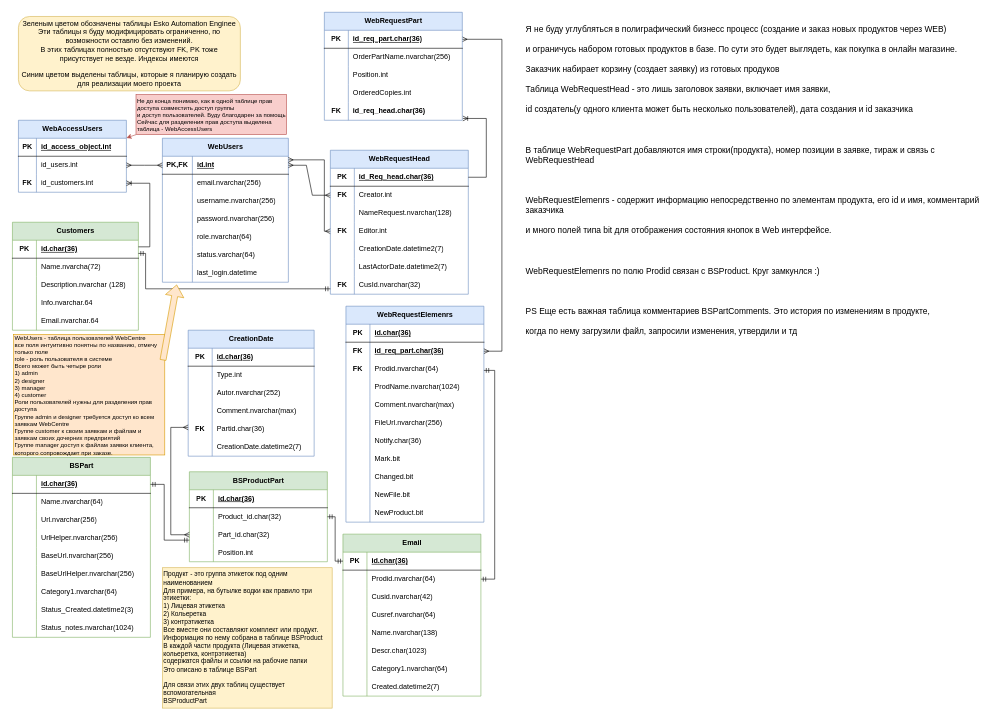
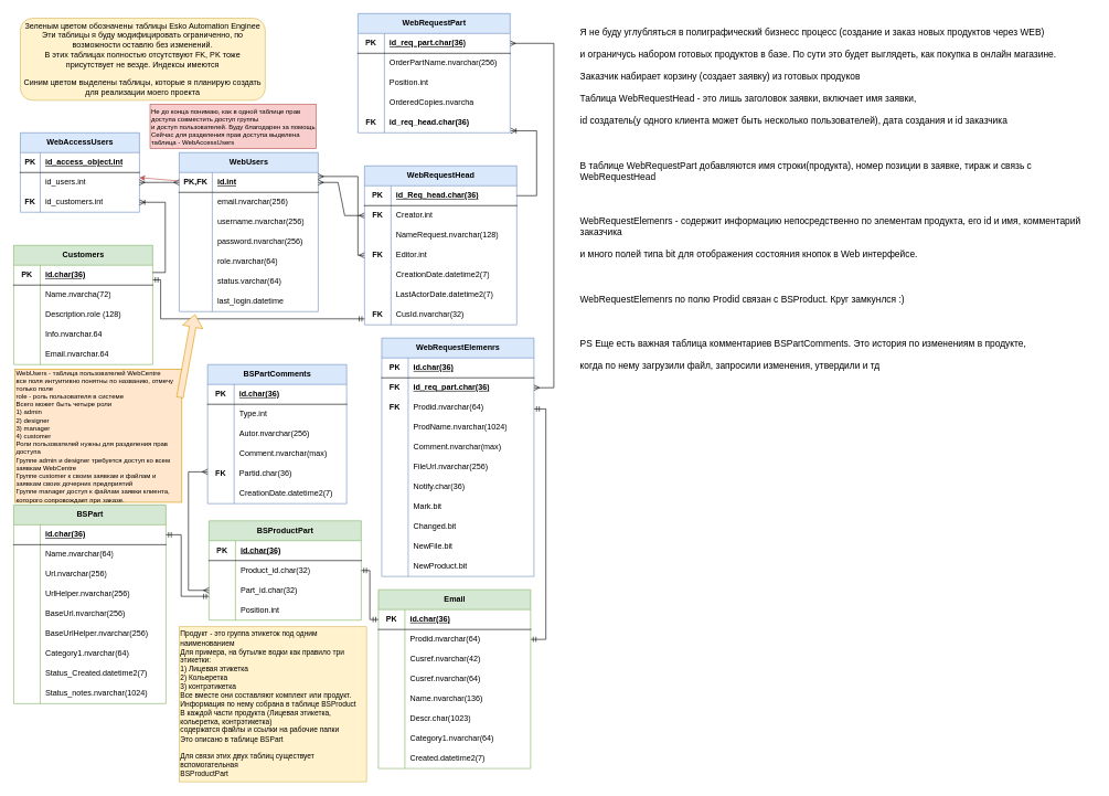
- <mxCell id="212" value="OrderedCopies.int" style="shape=partialRectangle;connectable=0;fillColor=none;top=0;left=0;bottom=0;right=0;align=left;spacingLeft=6;overflow=hidden;whiteSpace=wrap;html=1;" vertex="1" parent="210"><mxGeometry x="40" width="190" height="30" as="geometry"><mxRectangle width="190" height="30" as="alternateBounds" /></mxGeometry></mxCell>
+ <mxCell id="212" value="OrderedCopies.nvarcha" style="shape=partialRectangle;connectable=0;fillColor=none;top=0;left=0;bottom=0;right=0;align=left;spacingLeft=6;overflow=hidden;whiteSpace=wrap;html=1;" vertex="1" parent="210"><mxGeometry x="40" width="190" height="30" as="geometry"><mxRectangle width="190" height="30" as="alternateBounds" /></mxGeometry></mxCell>
- <mxCell id="223" value="" style="endArrow=none;html=1;rounded=0;entryX=0;entryY=1;entryDx=0;entryDy=0;fillColor=#f8cecc;strokeColor=#b85450;endFill=0;startArrow=classic;startFill=1;" edge="1" parent="1" source="18" target="222"><mxGeometry width="50" height="50" relative="1" as="geometry"><mxPoint x="316" y="598" as="sourcePoint" /><mxPoint x="366" y="548" as="targetPoint" /></mxGeometry></mxCell>
+ <mxCell id="223" value="" style="endArrow=none;html=1;rounded=0;fillColor=#f8cecc;strokeColor=#b85450;endFill=0;startArrow=classic;startFill=1;" edge="1" parent="1" source="18" target="31"><mxGeometry width="50" height="50" relative="1" as="geometry"><mxPoint x="316" y="598" as="sourcePoint" /><mxPoint x="366" y="548" as="targetPoint" /></mxGeometry></mxCell>
- <mxCell id="11" value="Description.nvarchar (128)" style="shape=partialRectangle;connectable=0;fillColor=none;top=0;left=0;bottom=0;right=0;align=left;spacingLeft=6;overflow=hidden;whiteSpace=wrap;html=1;" vertex="1" parent="9"><mxGeometry x="40" width="170" height="30" as="geometry"><mxRectangle width="170" height="30" as="alternateBounds" /></mxGeometry></mxCell>
+ <mxCell id="11" value="Description.role (128)" style="shape=partialRectangle;connectable=0;fillColor=none;top=0;left=0;bottom=0;right=0;align=left;spacingLeft=6;overflow=hidden;whiteSpace=wrap;html=1;" vertex="1" parent="9"><mxGeometry x="40" width="170" height="30" as="geometry"><mxRectangle width="170" height="30" as="alternateBounds" /></mxGeometry></mxCell>
- <mxCell id="158" value="CreationDate" style="shape=table;startSize=30;container=1;collapsible=1;childLayout=tableLayout;fixedRows=1;rowLines=0;fontStyle=1;align=center;resizeLast=1;html=1;fillColor=#dae8fc;strokeColor=#6c8ebf;" vertex="1" parent="1"><mxGeometry x="313" y="550" width="210" height="210" as="geometry" /></mxCell>
+ <mxCell id="158" value="BSPartComments" style="shape=table;startSize=30;container=1;collapsible=1;childLayout=tableLayout;fixedRows=1;rowLines=0;fontStyle=1;align=center;resizeLast=1;html=1;fillColor=#dae8fc;strokeColor=#6c8ebf;" vertex="1" parent="1"><mxGeometry x="313" y="550" width="210" height="210" as="geometry" /></mxCell>
- <mxCell id="167" value="Autor.nvarchar(252)" style="shape=partialRectangle;connectable=0;fillColor=none;top=0;left=0;bottom=0;right=0;align=left;spacingLeft=6;overflow=hidden;whiteSpace=wrap;html=1;" vertex="1" parent="165"><mxGeometry x="40" width="170" height="30" as="geometry"><mxRectangle width="170" height="30" as="alternateBounds" /></mxGeometry></mxCell>
+ <mxCell id="167" value="Autor.nvarchar(256)" style="shape=partialRectangle;connectable=0;fillColor=none;top=0;left=0;bottom=0;right=0;align=left;spacingLeft=6;overflow=hidden;whiteSpace=wrap;html=1;" vertex="1" parent="165"><mxGeometry x="40" width="170" height="30" as="geometry"><mxRectangle width="170" height="30" as="alternateBounds" /></mxGeometry></mxCell>
- <mxCell id="112" value="Cusid.nvarchar(42)" style="shape=partialRectangle;connectable=0;fillColor=none;top=0;left=0;bottom=0;right=0;align=left;spacingLeft=6;overflow=hidden;whiteSpace=wrap;html=1;" vertex="1" parent="110"><mxGeometry x="40" width="190" height="30" as="geometry"><mxRectangle width="190" height="30" as="alternateBounds" /></mxGeometry></mxCell>
+ <mxCell id="112" value="Cusref.nvarchar(42)" style="shape=partialRectangle;connectable=0;fillColor=none;top=0;left=0;bottom=0;right=0;align=left;spacingLeft=6;overflow=hidden;whiteSpace=wrap;html=1;" vertex="1" parent="110"><mxGeometry x="40" width="190" height="30" as="geometry"><mxRectangle width="190" height="30" as="alternateBounds" /></mxGeometry></mxCell>
- <mxCell id="153" value="Status_Created.datetime2(3)" style="shape=partialRectangle;connectable=0;fillColor=none;top=0;left=0;bottom=0;right=0;align=left;spacingLeft=6;overflow=hidden;whiteSpace=wrap;html=1;" vertex="1" parent="151"><mxGeometry x="40" width="190" height="30" as="geometry"><mxRectangle width="190" height="30" as="alternateBounds" /></mxGeometry></mxCell>
+ <mxCell id="153" value="Status_Created.datetime2(7)" style="shape=partialRectangle;connectable=0;fillColor=none;top=0;left=0;bottom=0;right=0;align=left;spacingLeft=6;overflow=hidden;whiteSpace=wrap;html=1;" vertex="1" parent="151"><mxGeometry x="40" width="190" height="30" as="geometry"><mxRectangle width="190" height="30" as="alternateBounds" /></mxGeometry></mxCell>
- <mxCell id="118" value="Name.nvarchar(138)" style="shape=partialRectangle;connectable=0;fillColor=none;top=0;left=0;bottom=0;right=0;align=left;spacingLeft=6;overflow=hidden;whiteSpace=wrap;html=1;" vertex="1" parent="116"><mxGeometry x="40" width="190" height="30" as="geometry"><mxRectangle width="190" height="30" as="alternateBounds" /></mxGeometry></mxCell>
+ <mxCell id="118" value="Name.nvarchar(136)" style="shape=partialRectangle;connectable=0;fillColor=none;top=0;left=0;bottom=0;right=0;align=left;spacingLeft=6;overflow=hidden;whiteSpace=wrap;html=1;" vertex="1" parent="116"><mxGeometry x="40" width="190" height="30" as="geometry"><mxRectangle width="190" height="30" as="alternateBounds" /></mxGeometry></mxCell>
